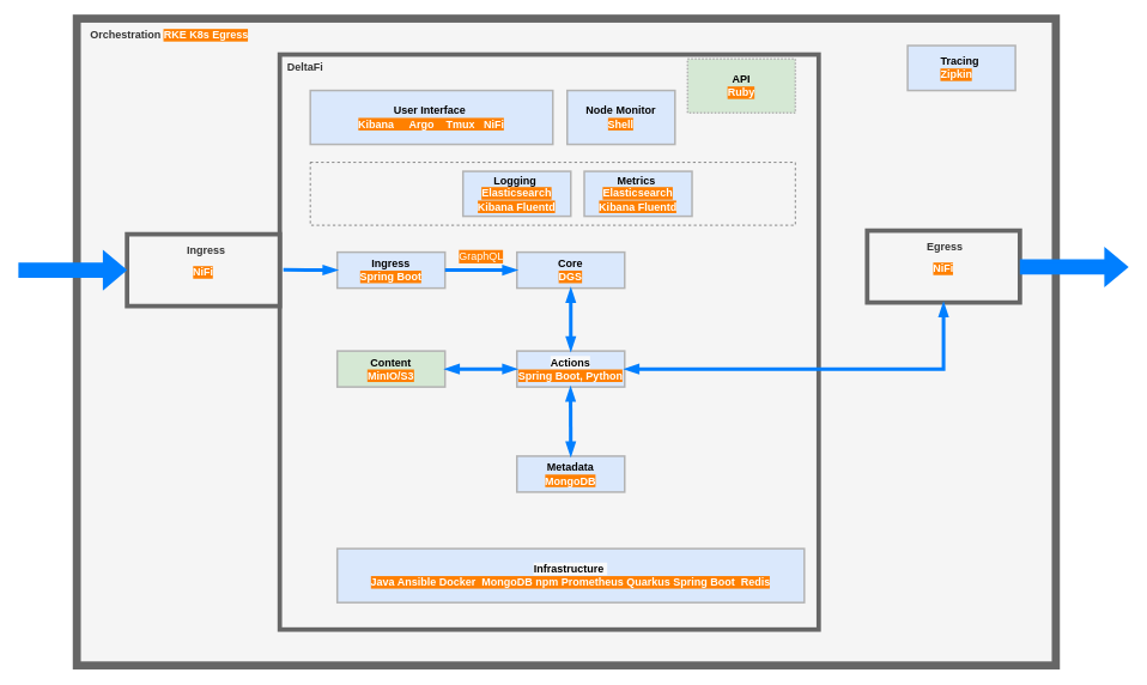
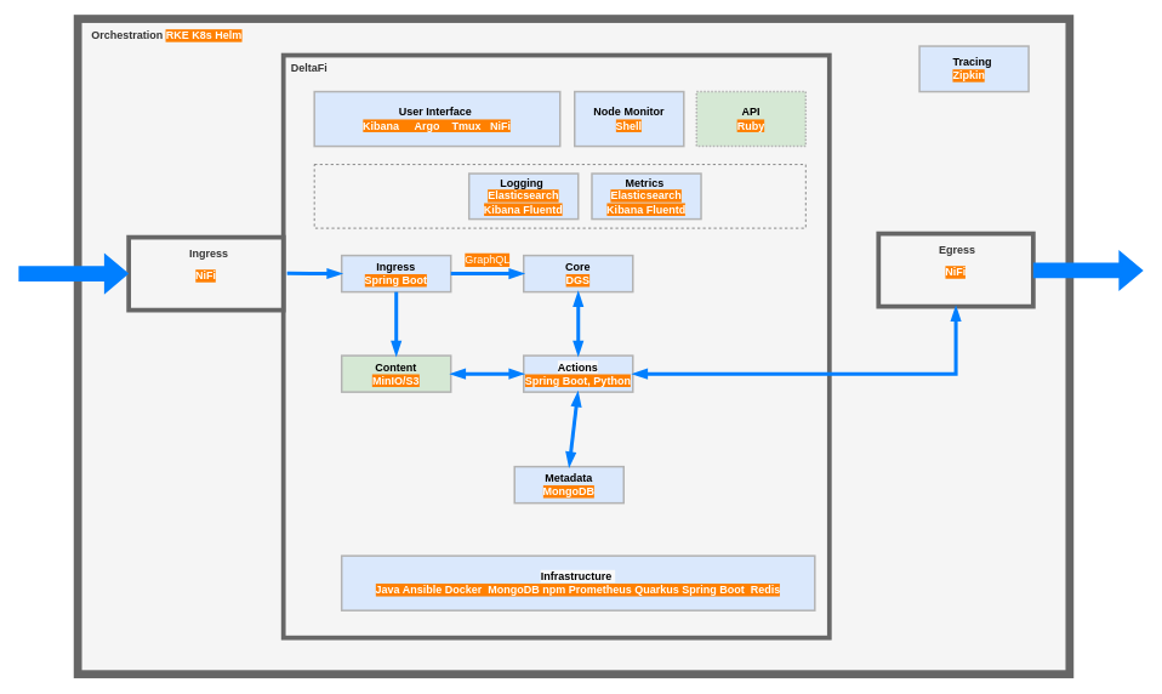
- <mxCell id="2" value="&lt;div&gt;&lt;span style=&quot;line-height: 200%&quot;&gt;&amp;nbsp; &amp;nbsp; Orchestration&amp;nbsp;&lt;/span&gt;&lt;span style=&quot;background-color: rgb(255 , 128 , 0) ; color: rgb(255 , 255 , 255)&quot;&gt;RKE K8s Egress&lt;/span&gt;&lt;/div&gt;&lt;div&gt;&lt;span style=&quot;line-height: 200%&quot;&gt;&lt;font style=&quot;background-color: rgb(255 , 128 , 0)&quot; color=&quot;#ffffff&quot;&gt;&lt;br&gt;&lt;/font&gt;&lt;/span&gt;&lt;/div&gt;" style="rounded=0;whiteSpace=wrap;html=1;align=left;verticalAlign=top;fillColor=#f5f5f5;strokeColor=#666666;fontColor=#333333;strokeWidth=9;fontStyle=1" parent="1" vertex="1"><mxGeometry x="85" y="20" width="1090" height="720" as="geometry" /></mxCell>
+ <mxCell id="2" value="&lt;div&gt;&lt;span style=&quot;line-height: 200%&quot;&gt;&amp;nbsp; &amp;nbsp; Orchestration&amp;nbsp;&lt;/span&gt;&lt;span style=&quot;background-color: rgb(255 , 128 , 0) ; color: rgb(255 , 255 , 255)&quot;&gt;RKE K8s Helm&lt;/span&gt;&lt;/div&gt;&lt;div&gt;&lt;span style=&quot;line-height: 200%&quot;&gt;&lt;font style=&quot;background-color: rgb(255 , 128 , 0)&quot; color=&quot;#ffffff&quot;&gt;&lt;br&gt;&lt;/font&gt;&lt;/span&gt;&lt;/div&gt;" style="rounded=0;whiteSpace=wrap;html=1;align=left;verticalAlign=top;fillColor=#f5f5f5;strokeColor=#666666;fontColor=#333333;strokeWidth=9;fontStyle=1" parent="1" vertex="1"><mxGeometry x="85" y="20" width="1090" height="720" as="geometry" /></mxCell>
- <mxCell id="26" value="API&lt;br&gt;&lt;span style=&quot;color: rgb(255 , 255 , 255) ; text-align: left ; background-color: rgb(255 , 128 , 0)&quot;&gt;Ruby&lt;/span&gt;" style="rounded=0;whiteSpace=wrap;html=1;dashed=1;dashPattern=1 1;fillColor=#d5e8d4;fontStyle=1;strokeWidth=2;strokeColor=#B3B3B3;" parent="1" vertex="1"><mxGeometry x="765" y="65" width="120" height="60" as="geometry" /></mxCell>
+ <mxCell id="26" value="API&lt;br&gt;&lt;span style=&quot;color: rgb(255 , 255 , 255) ; text-align: left ; background-color: rgb(255 , 128 , 0)&quot;&gt;Ruby&lt;/span&gt;" style="rounded=0;whiteSpace=wrap;html=1;dashed=1;dashPattern=1 1;fillColor=#d5e8d4;fontStyle=1;strokeWidth=2;strokeColor=#B3B3B3;" parent="1" vertex="1"><mxGeometry x="765" y="100" width="120" height="60" as="geometry" /></mxCell>
+ <mxCell id="14" value="" style="endArrow=blockThin;html=1;strokeColor=#007FFF;rounded=0;strokeWidth=4;endFill=1;exitX=0.5;exitY=1;exitDx=0;exitDy=0;" parent="1" source="7" target="10" edge="1"><mxGeometry width="50" height="50" relative="1" as="geometry"><mxPoint x="475" y="340" as="sourcePoint" /><mxPoint x="555" y="340" as="targetPoint" /></mxGeometry></mxCell>
- <mxCell id="24" value="Metadata&lt;br&gt;&lt;div style=&quot;text-align: left&quot;&gt;&lt;font color=&quot;#ffffff&quot;&gt;&lt;span style=&quot;background-color: rgb(255 , 128 , 0)&quot;&gt;MongoDB&lt;/span&gt;&lt;/font&gt;&lt;/div&gt;" style="rounded=0;whiteSpace=wrap;html=1;strokeWidth=2;fillColor=#dae8fc;fontStyle=1;strokeColor=#B3B3B3;" vertex="1" parent="1"><mxGeometry x="575" y="507" width="120" height="40" as="geometry" /></mxCell>
+ <mxCell id="24" value="Metadata&lt;br&gt;&lt;div style=&quot;text-align: left&quot;&gt;&lt;font color=&quot;#ffffff&quot;&gt;&lt;span style=&quot;background-color: rgb(255 , 128 , 0)&quot;&gt;MongoDB&lt;/span&gt;&lt;/font&gt;&lt;/div&gt;" style="rounded=0;whiteSpace=wrap;html=1;strokeWidth=2;fillColor=#dae8fc;fontStyle=1;strokeColor=#B3B3B3;" vertex="1" parent="1"><mxGeometry x="565" y="512" width="120" height="40" as="geometry" /></mxCell>
